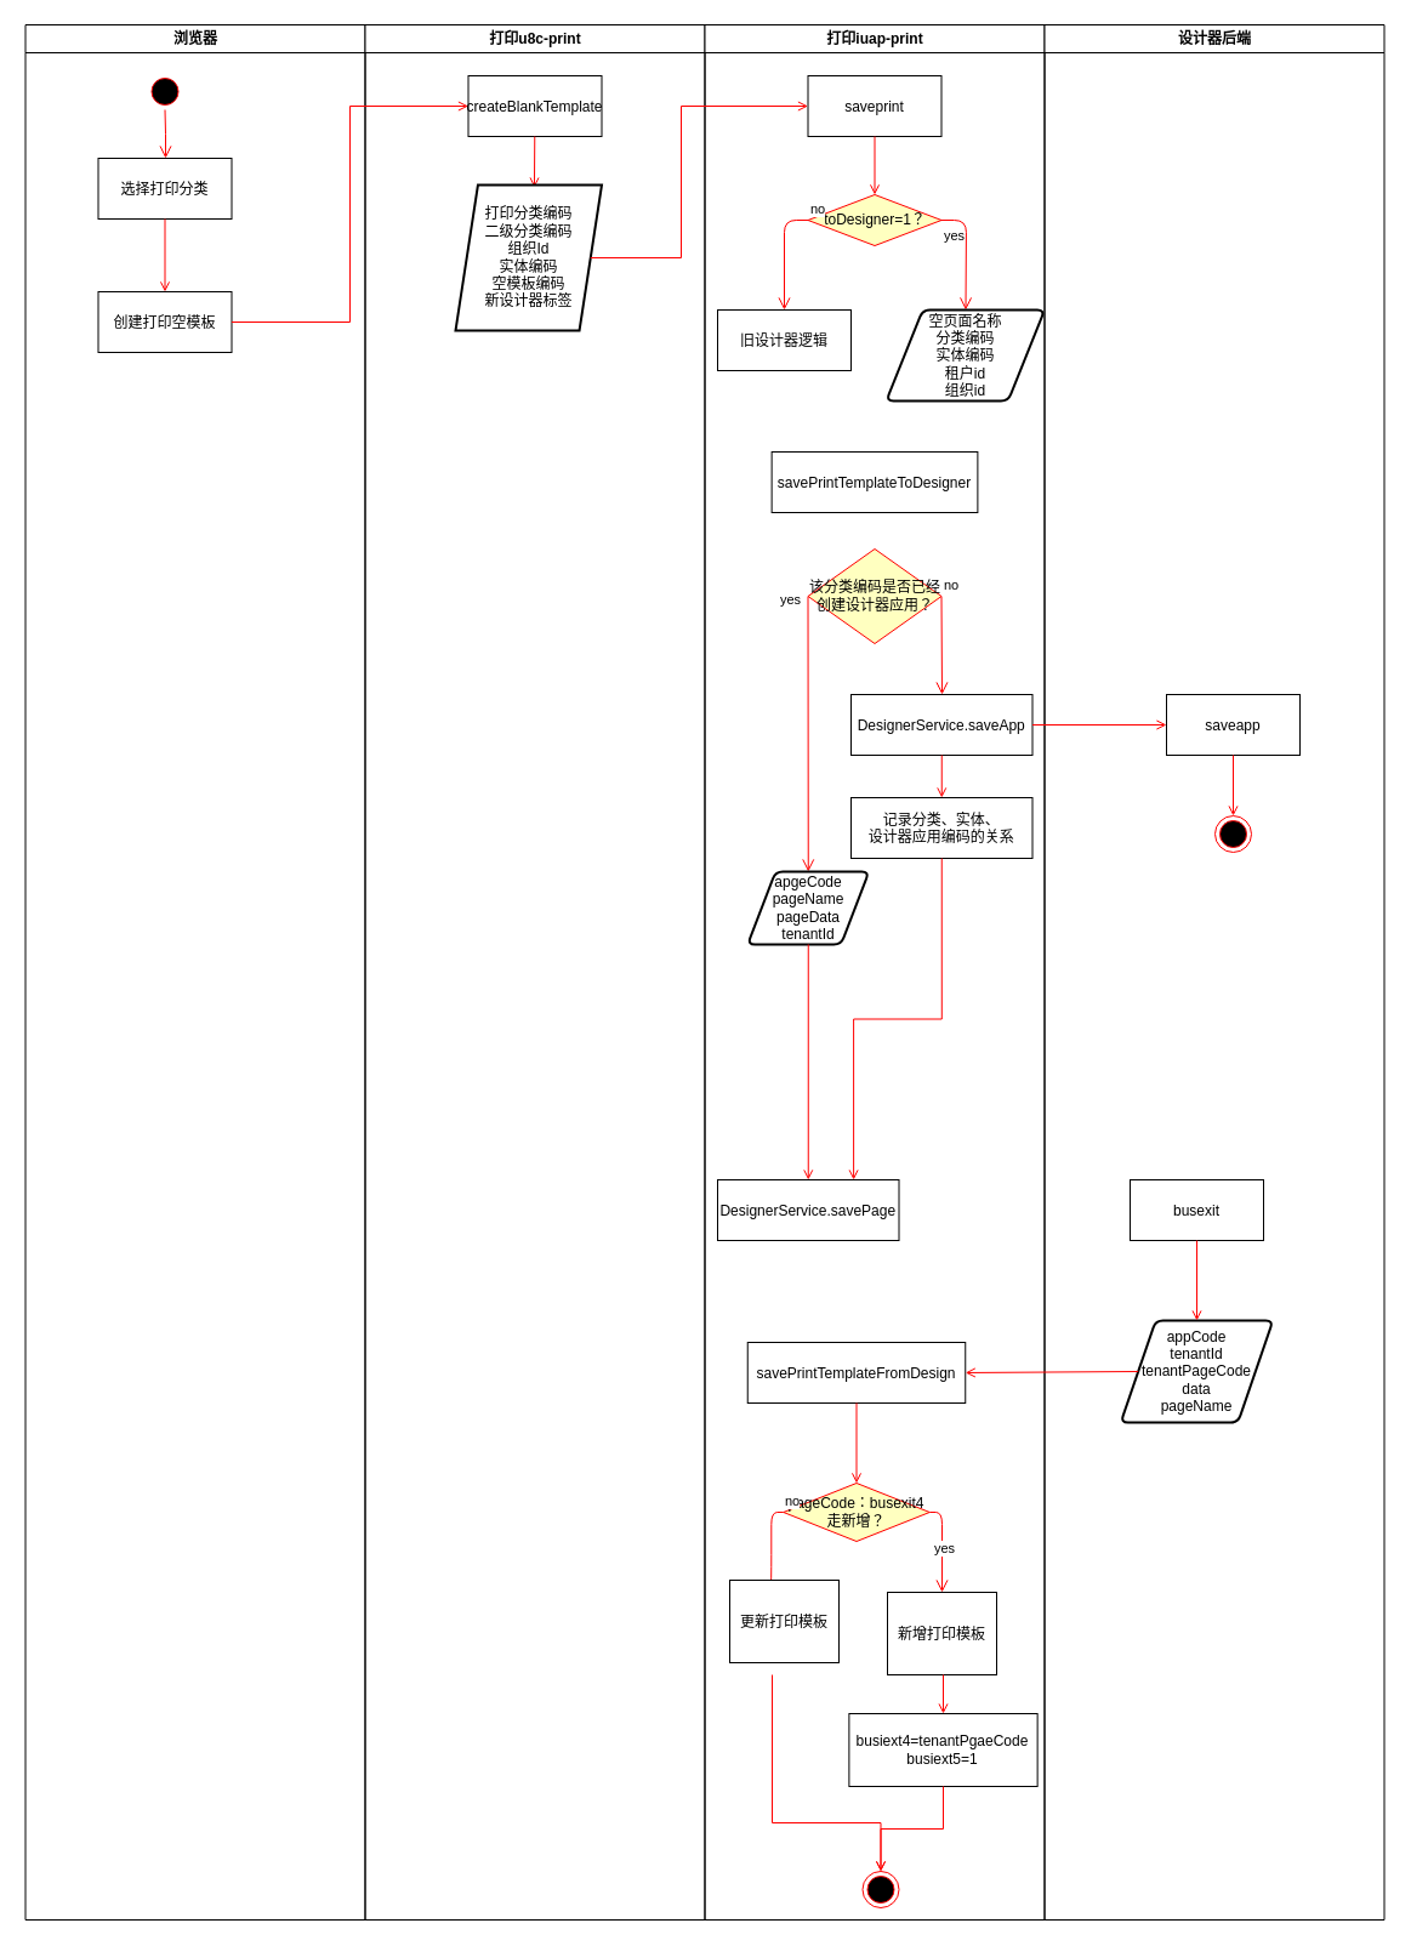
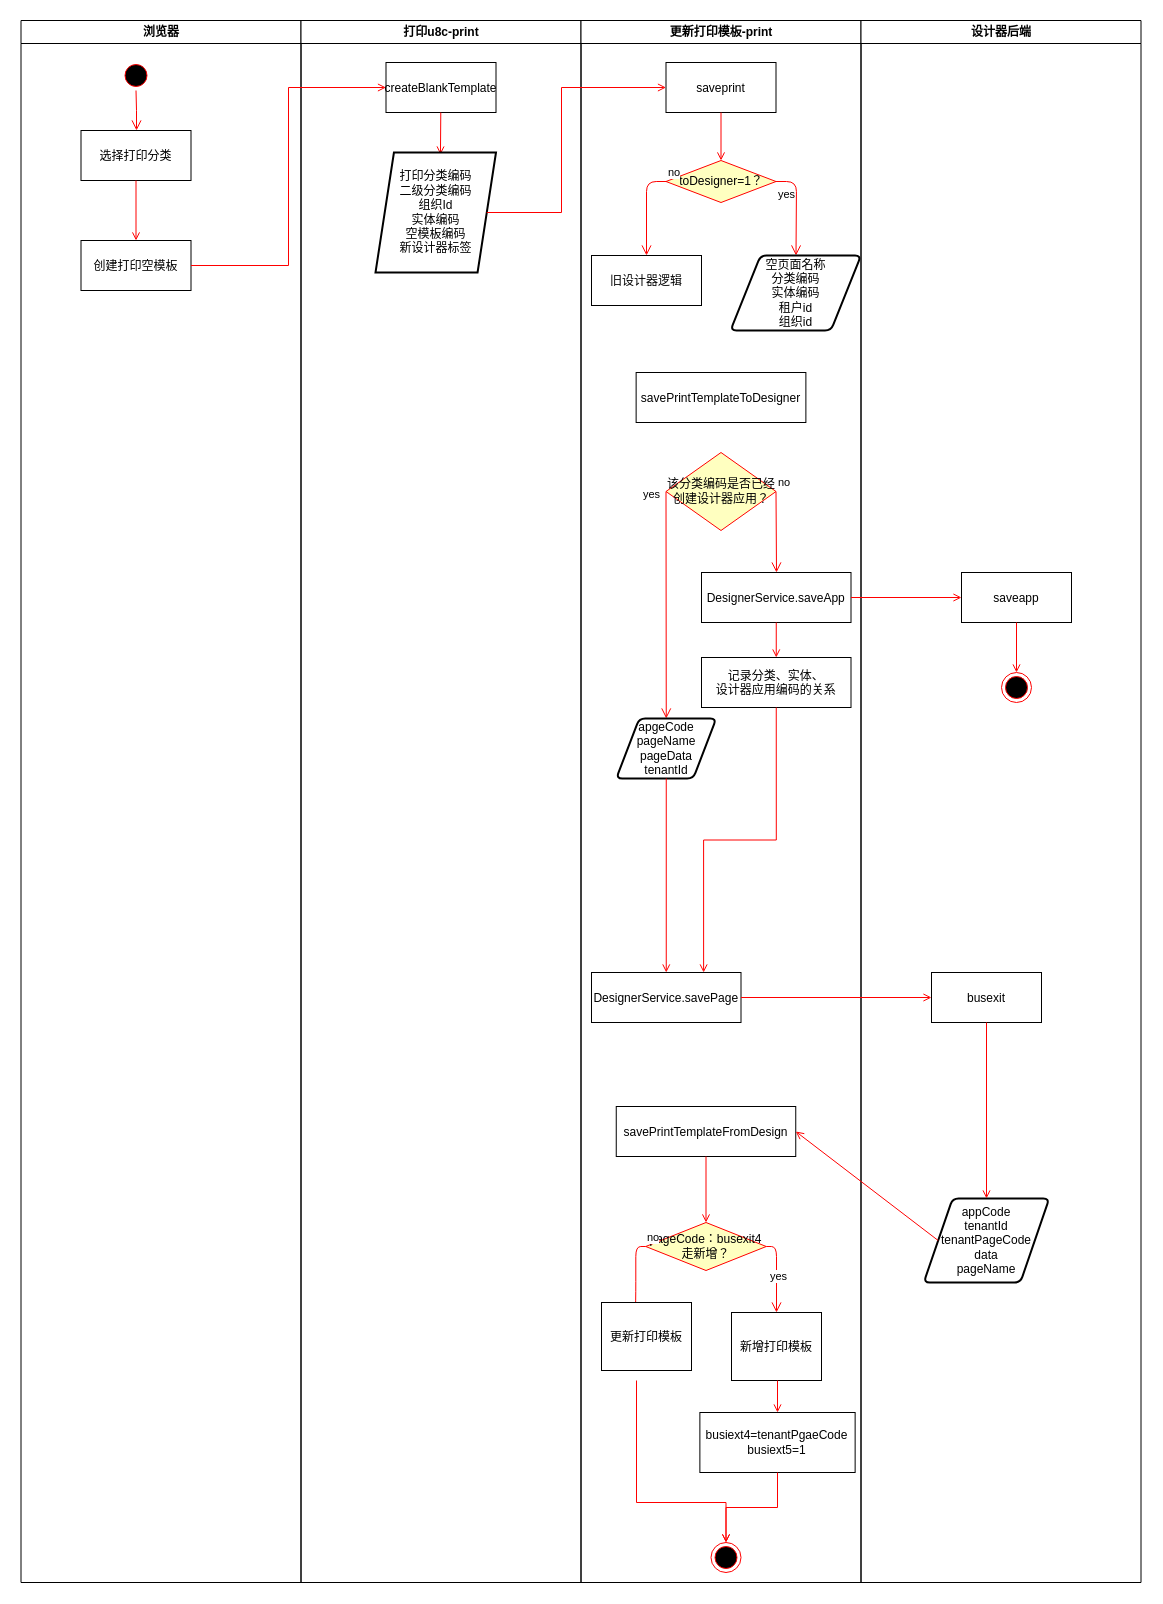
- <mxCell id="12" value="打印iuap-print" style="swimlane;whiteSpace=wrap" parent="1" vertex="1"><mxGeometry x="580.5" y="20" width="280" height="1562" as="geometry"><mxRectangle x="724.5" y="128" width="110" height="23" as="alternateBounds" /></mxGeometry></mxCell>
+ <mxCell id="12" value="更新打印模板-print" style="swimlane;whiteSpace=wrap" parent="1" vertex="1"><mxGeometry x="580.5" y="20" width="280" height="1562" as="geometry"><mxRectangle x="724.5" y="128" width="110" height="23" as="alternateBounds" /></mxGeometry></mxCell>
+ <mxCell id="52" value="" style="endArrow=open;strokeColor=#FF0000;endFill=1;rounded=0;entryX=0;entryY=0.5;entryDx=0;entryDy=0;exitX=1;exitY=0.5;exitDx=0;exitDy=0;edgeStyle=orthogonalEdgeStyle;" edge="1" parent="1" source="24" target="45"><mxGeometry relative="1" as="geometry"><mxPoint x="785.75" y="632" as="sourcePoint" /><mxPoint x="785.75" y="667" as="targetPoint" /></mxGeometry></mxCell>
- <mxCell id="46" value="appCode&lt;br&gt;tenantId&lt;br&gt;tenantPageCode&lt;br&gt;data&lt;br&gt;pageName" style="shape=parallelogram;html=1;strokeWidth=2;perimeter=parallelogramPerimeter;whiteSpace=wrap;rounded=1;arcSize=12;size=0.23;" vertex="1" parent="44"><mxGeometry x="62.75" y="1068" width="125.5" height="84" as="geometry" /></mxCell>
+ <mxCell id="46" value="appCode&lt;br&gt;tenantId&lt;br&gt;tenantPageCode&lt;br&gt;data&lt;br&gt;pageName" style="shape=parallelogram;html=1;strokeWidth=2;perimeter=parallelogramPerimeter;whiteSpace=wrap;rounded=1;arcSize=12;size=0.23;" vertex="1" parent="44"><mxGeometry x="62.75" y="1178" width="125.5" height="84" as="geometry" /></mxCell>
